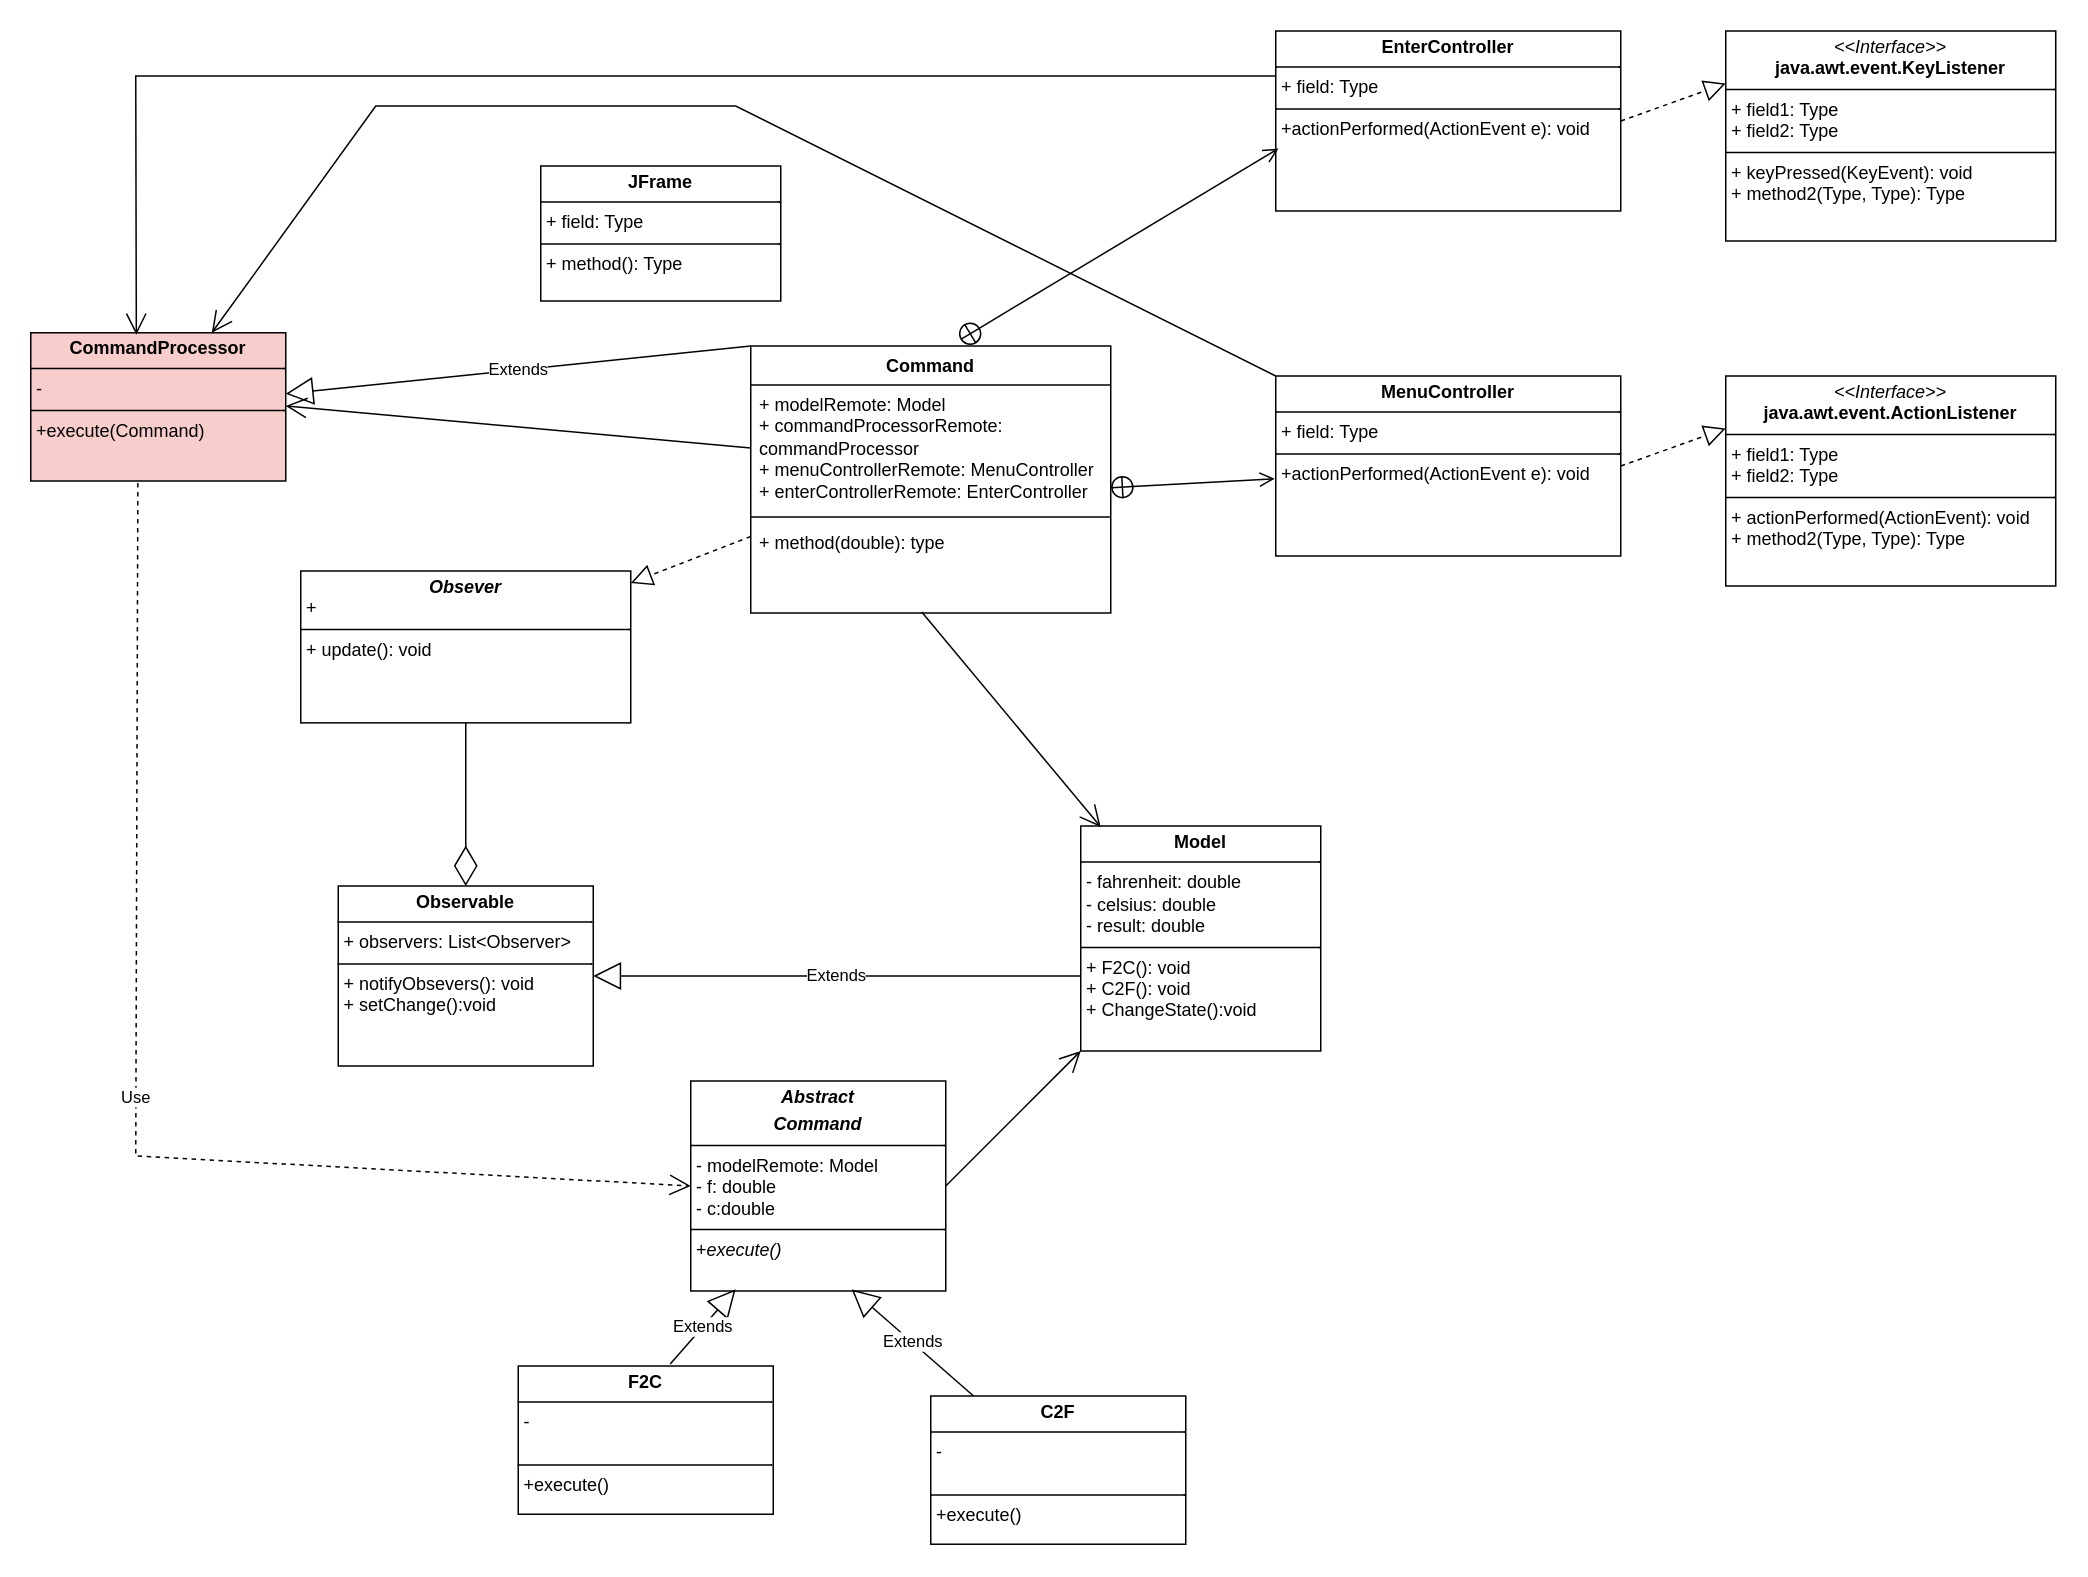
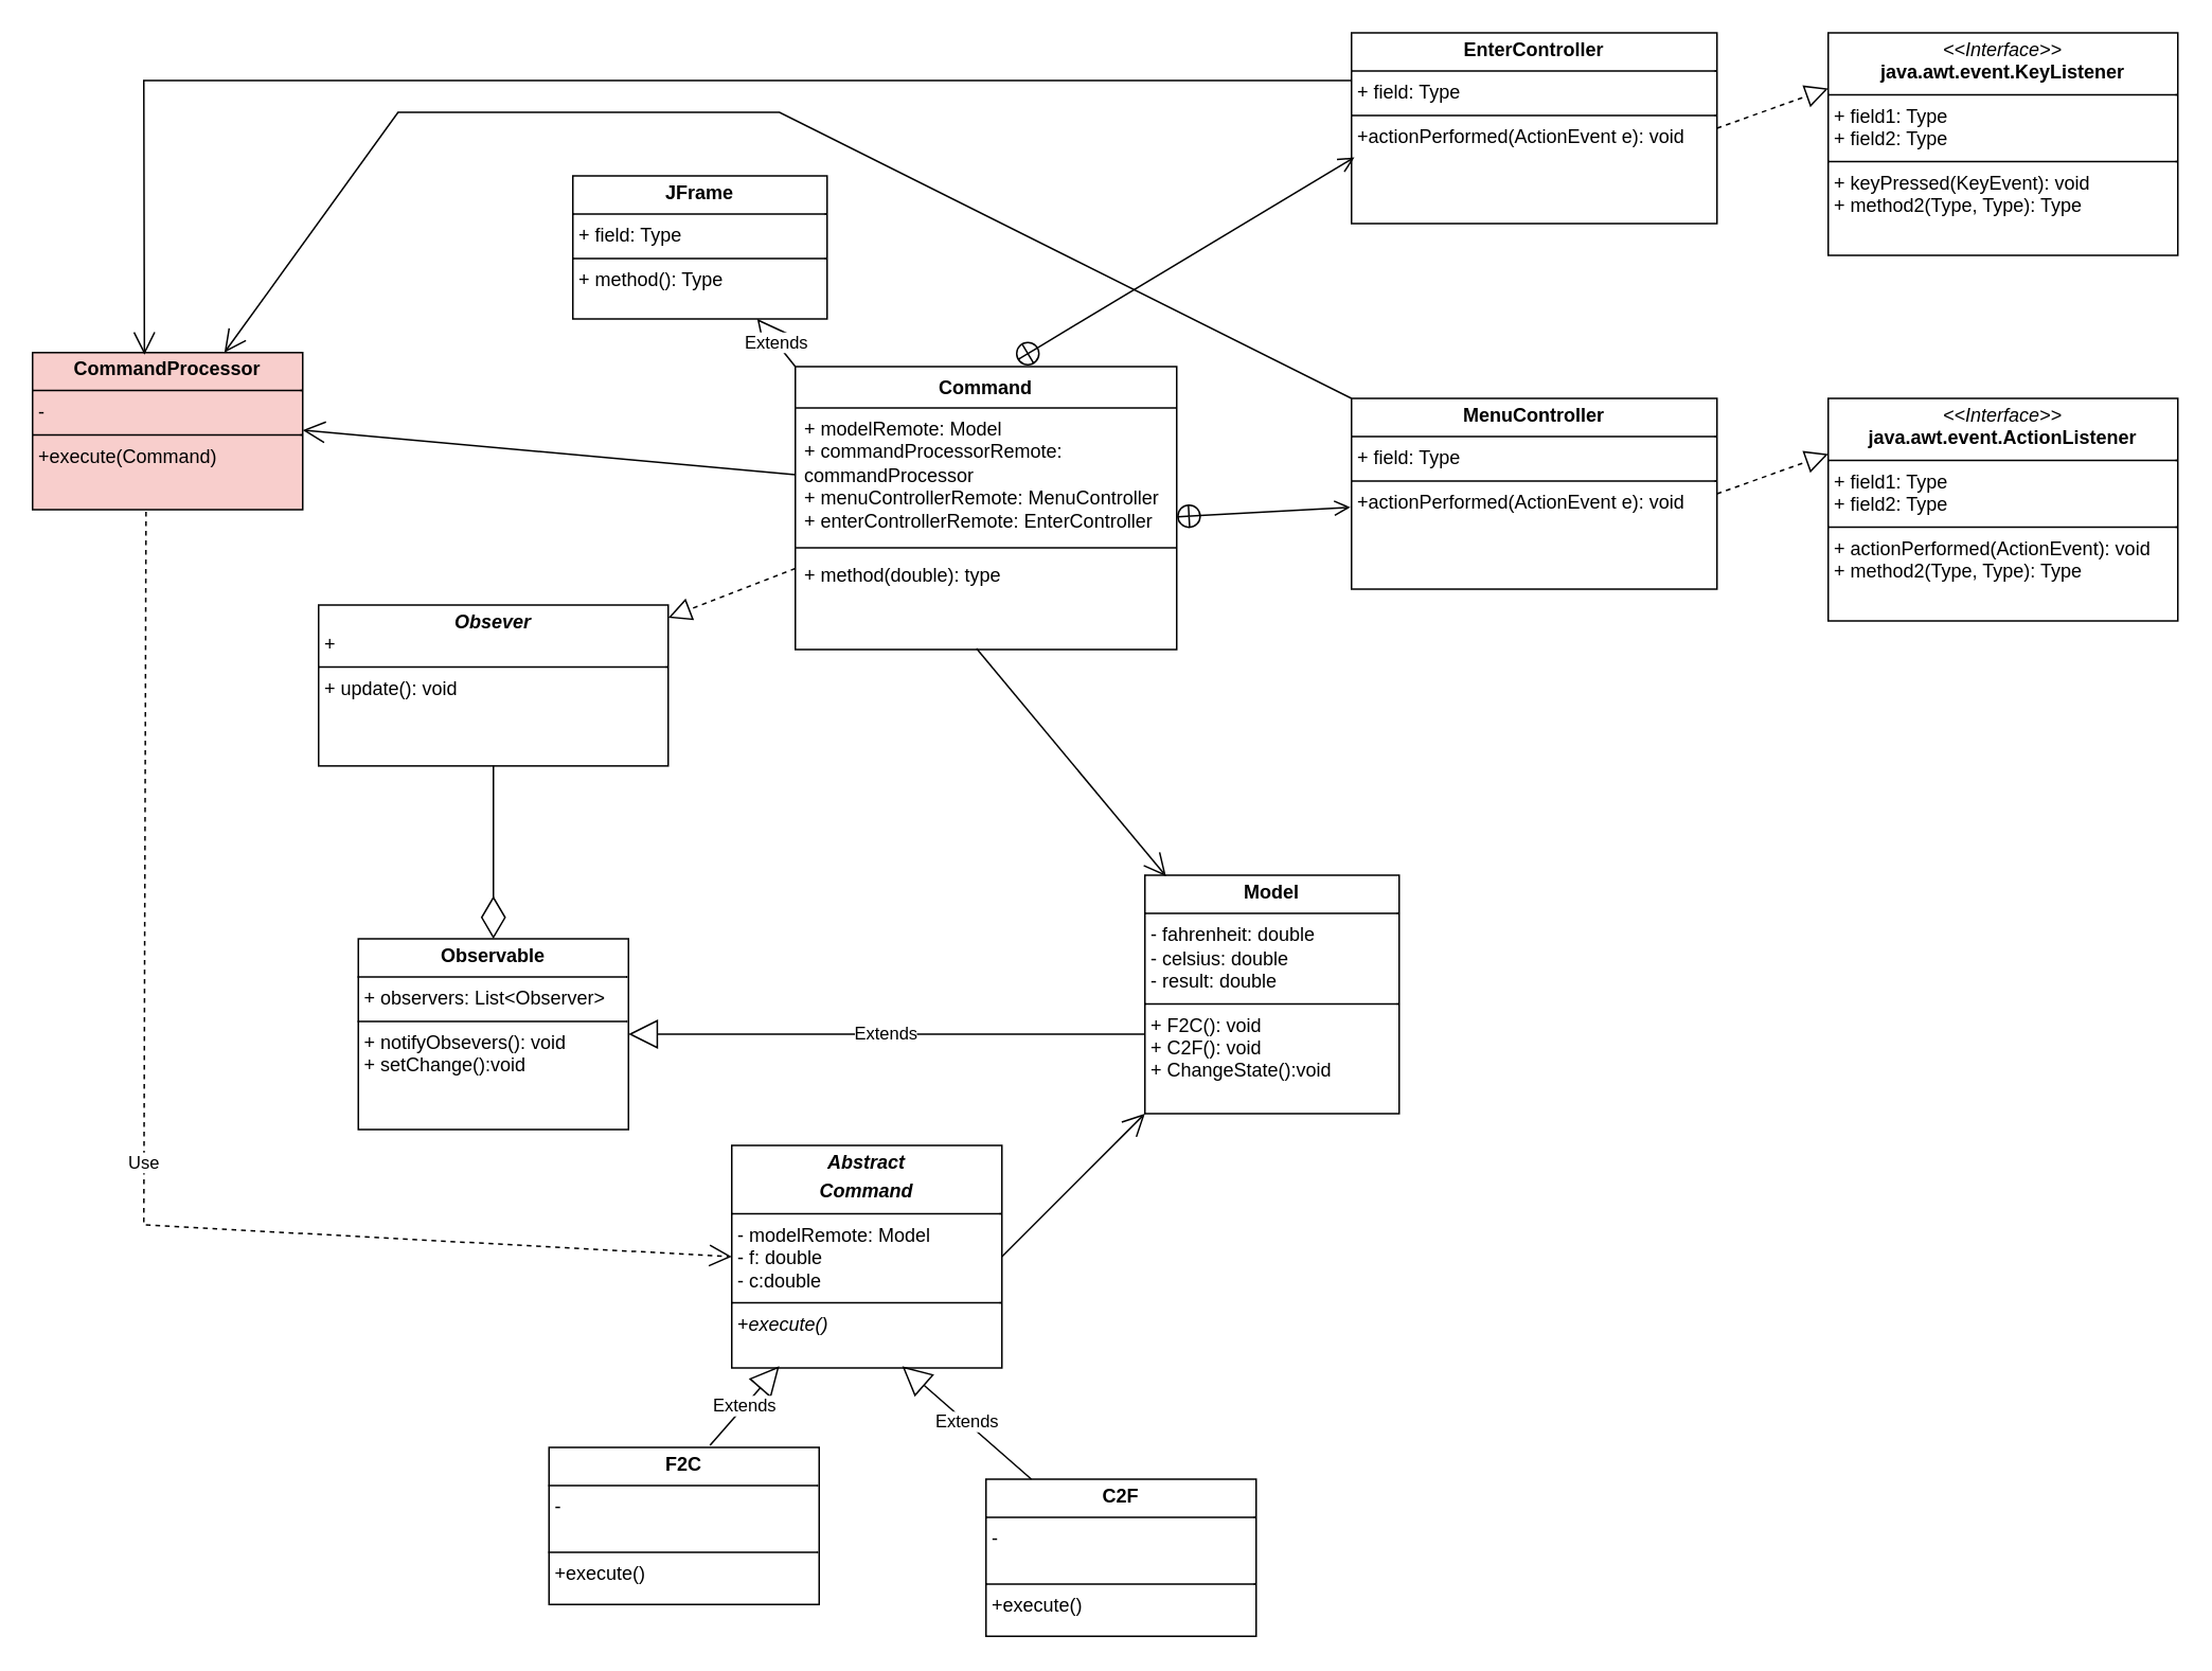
- <mxCell id="7" value="Extends" style="endArrow=block;endSize=16;endFill=0;html=1;rounded=0;exitX=0;exitY=0;exitDx=0;exitDy=0;" edge="1" parent="1" source="2" target="19"><mxGeometry width="160" relative="1" as="geometry"><mxPoint x="570" y="370" as="sourcePoint" /><mxPoint x="730" y="370" as="targetPoint" /></mxGeometry></mxCell>
+ <mxCell id="7" value="Extends" style="endArrow=block;endSize=16;endFill=0;html=1;rounded=0;exitX=0;exitY=0;exitDx=0;exitDy=0;" edge="1" parent="1" source="2" target="6"><mxGeometry width="160" relative="1" as="geometry"><mxPoint x="570" y="370" as="sourcePoint" /><mxPoint x="730" y="370" as="targetPoint" /></mxGeometry></mxCell>
